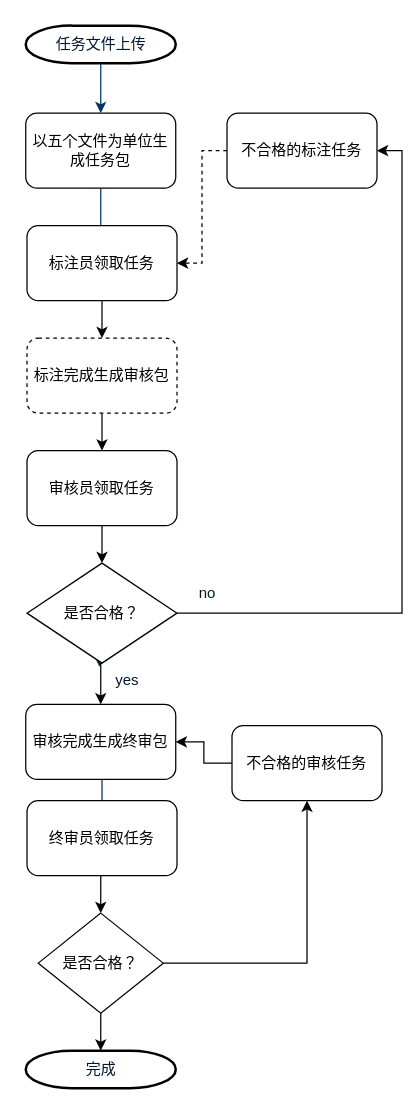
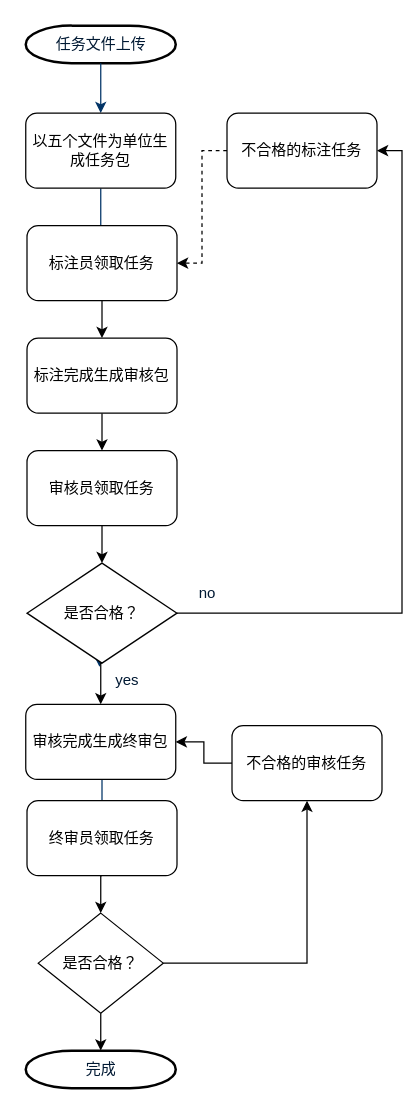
- <mxCell id="14" value="标注完成生成审核包" style="rounded=1;whiteSpace=wrap;html=1;dashed=1;" vertex="1" parent="1"><mxGeometry x="21" y="270" width="120" height="60" as="geometry" /></mxCell>
+ <mxCell id="14" value="标注完成生成审核包" style="rounded=1;whiteSpace=wrap;html=1;" vertex="1" parent="1"><mxGeometry x="21" y="270" width="120" height="60" as="geometry" /></mxCell>
